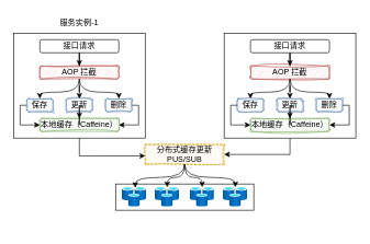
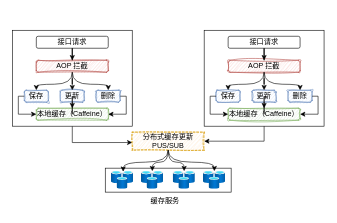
- <mxCell id="17" value="服务实例-1" style="text;html=1;strokeColor=none;fillColor=none;align=center;verticalAlign=middle;whiteSpace=wrap;rounded=0;" vertex="1" parent="15"><mxGeometry x="65" width="70" height="30" as="geometry" /></mxCell>
+ <mxCell id="6" value="缓存服务" style="text;html=1;strokeColor=none;fillColor=none;align=center;verticalAlign=middle;whiteSpace=wrap;rounded=0;" vertex="1" parent="3"><mxGeometry x="65" y="100" width="70" height="30" as="geometry" /></mxCell>
